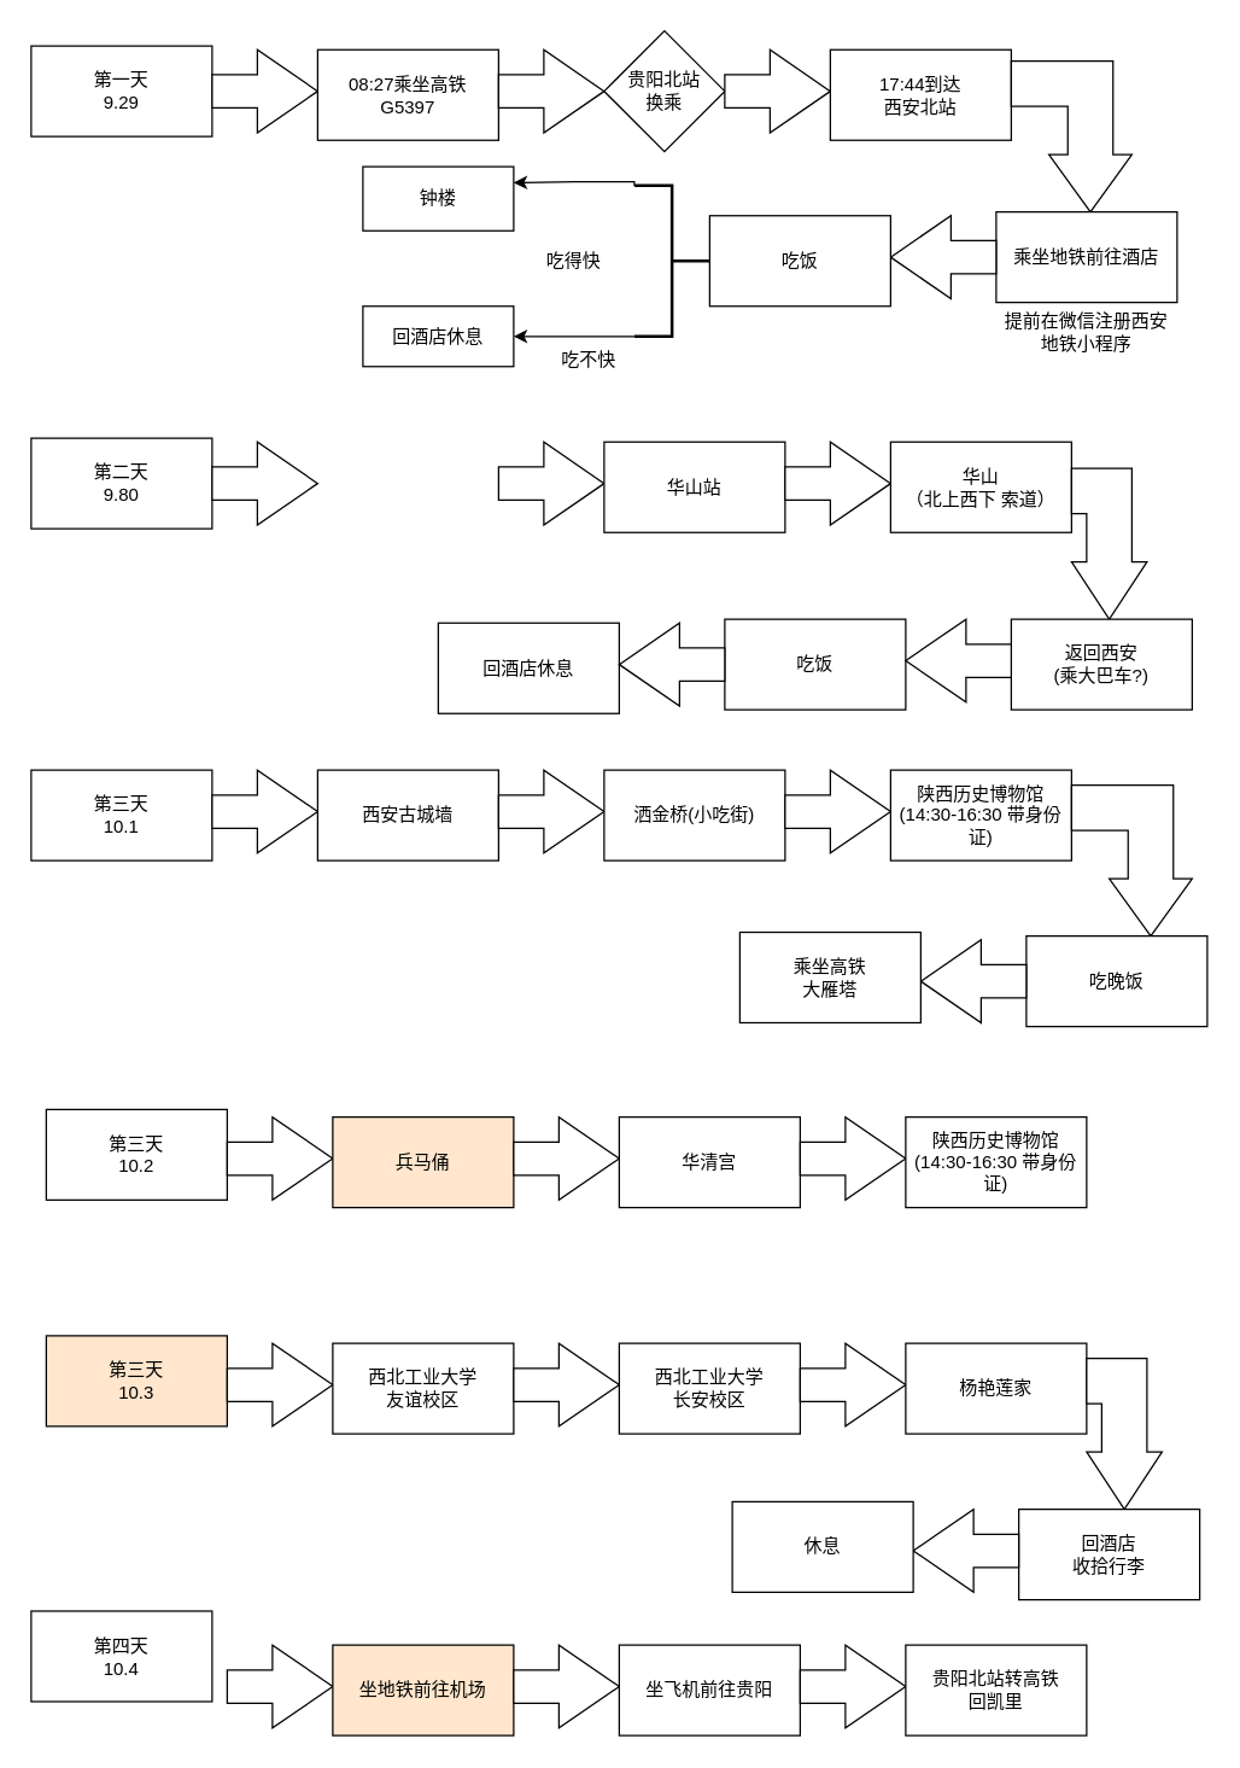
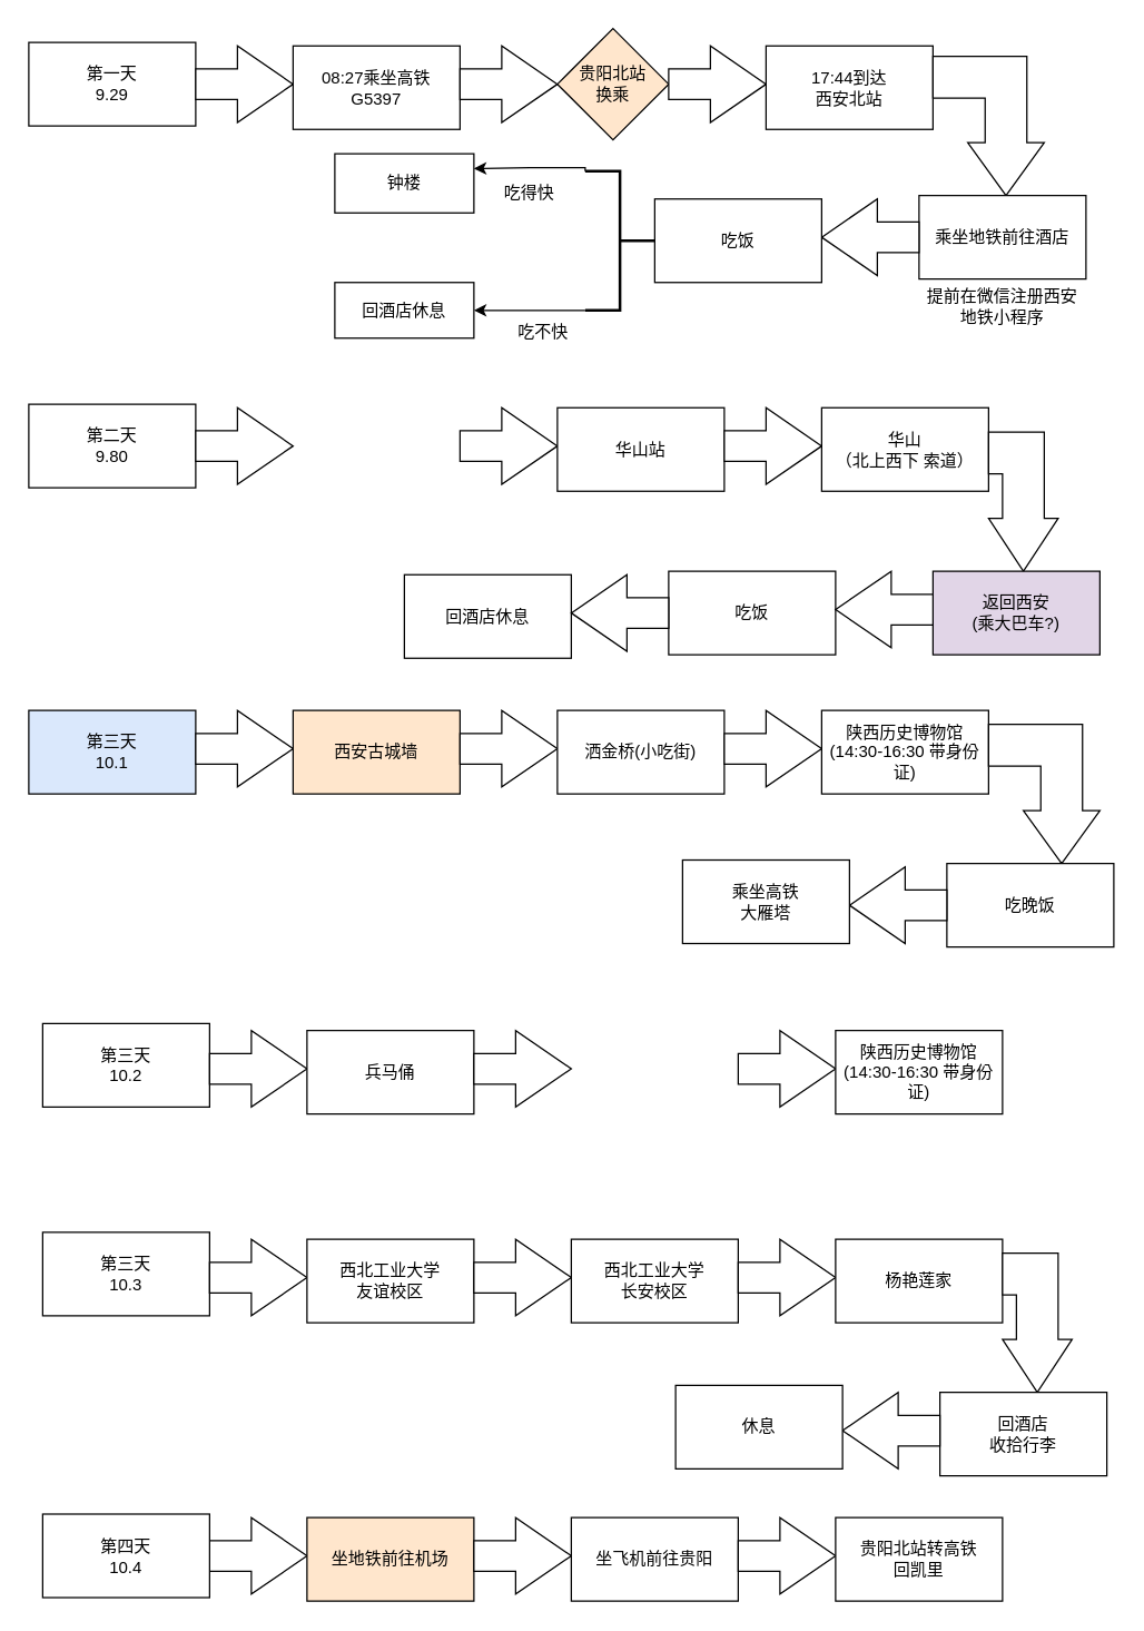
- <mxCell id="6" value="贵阳北站&lt;br&gt;换乘" style="rhombus;whiteSpace=wrap;html=1;labelBackgroundColor=none;" parent="1" vertex="1"><mxGeometry x="400" y="20" width="80" height="80" as="geometry" /></mxCell>
+ <mxCell id="6" value="贵阳北站&lt;br&gt;换乘" style="rhombus;whiteSpace=wrap;html=1;labelBackgroundColor=none;fillColor=#ffe6cc;" parent="1" vertex="1"><mxGeometry x="400" y="20" width="80" height="80" as="geometry" /></mxCell>
- <mxCell id="18" value="吃得快" style="text;html=1;strokeColor=none;fillColor=none;align=center;verticalAlign=middle;whiteSpace=wrap;rounded=0;labelBackgroundColor=none;" parent="1" vertex="1"><mxGeometry x="350" y="157.5" width="60" height="30" as="geometry" /></mxCell>
+ <mxCell id="18" value="吃得快" style="text;html=1;strokeColor=none;fillColor=none;align=center;verticalAlign=middle;whiteSpace=wrap;rounded=0;labelBackgroundColor=none;" parent="1" vertex="1"><mxGeometry x="350" y="122.5" width="60" height="30" as="geometry" /></mxCell>
- <mxCell id="35" value="返回西安&lt;br&gt;(乘大巴车?)" style="rounded=0;whiteSpace=wrap;html=1;labelBackgroundColor=none;" parent="1" vertex="1"><mxGeometry x="670" y="410" width="120" height="60" as="geometry" /></mxCell>
+ <mxCell id="35" value="返回西安&lt;br&gt;(乘大巴车?)" style="rounded=0;whiteSpace=wrap;html=1;labelBackgroundColor=none;fillColor=#e1d5e7;" parent="1" vertex="1"><mxGeometry x="670" y="410" width="120" height="60" as="geometry" /></mxCell>
- <mxCell id="27" value="第三天&lt;br&gt;10.1" style="rounded=0;whiteSpace=wrap;html=1;labelBackgroundColor=none;" parent="1" vertex="1"><mxGeometry x="20" y="510" width="120" height="60" as="geometry" /></mxCell>
+ <mxCell id="27" value="第三天&lt;br&gt;10.1" style="rounded=0;whiteSpace=wrap;html=1;labelBackgroundColor=none;fillColor=#dae8fc;" parent="1" vertex="1"><mxGeometry x="20" y="510" width="120" height="60" as="geometry" /></mxCell>
- <mxCell id="29" value="西安古城墙" style="rounded=0;whiteSpace=wrap;html=1;labelBackgroundColor=none;" parent="1" vertex="1"><mxGeometry x="210" y="510" width="120" height="60" as="geometry" /></mxCell>
+ <mxCell id="29" value="西安古城墙" style="rounded=0;whiteSpace=wrap;html=1;labelBackgroundColor=none;fillColor=#ffe6cc;" parent="1" vertex="1"><mxGeometry x="210" y="510" width="120" height="60" as="geometry" /></mxCell>
- <mxCell id="42" value="兵马俑" style="rounded=0;whiteSpace=wrap;html=1;labelBackgroundColor=none;fillColor=#ffe6cc;" parent="1" vertex="1"><mxGeometry x="220" y="740" width="120" height="60" as="geometry" /></mxCell>
+ <mxCell id="42" value="兵马俑" style="rounded=0;whiteSpace=wrap;html=1;labelBackgroundColor=none;" parent="1" vertex="1"><mxGeometry x="220" y="740" width="120" height="60" as="geometry" /></mxCell>
- <mxCell id="44" value="华清宫" style="rounded=0;whiteSpace=wrap;html=1;labelBackgroundColor=none;" parent="1" vertex="1"><mxGeometry x="410" y="740" width="120" height="60" as="geometry" /></mxCell>
- <mxCell id="47" value="第三天&lt;br&gt;10.3" style="rounded=0;whiteSpace=wrap;html=1;labelBackgroundColor=none;fillColor=#ffe6cc;" parent="1" vertex="1"><mxGeometry x="30" y="885" width="120" height="60" as="geometry" /></mxCell>
+ <mxCell id="47" value="第三天&lt;br&gt;10.3" style="rounded=0;whiteSpace=wrap;html=1;labelBackgroundColor=none;" parent="1" vertex="1"><mxGeometry x="30" y="885" width="120" height="60" as="geometry" /></mxCell>
- <mxCell id="68" value="第四天&lt;br&gt;10.4" style="rounded=0;whiteSpace=wrap;html=1;labelBackgroundColor=none;" vertex="1" parent="1"><mxGeometry x="20" y="1067.5" width="120" height="60" as="geometry" /></mxCell>
+ <mxCell id="68" value="第四天&lt;br&gt;10.4" style="rounded=0;whiteSpace=wrap;html=1;labelBackgroundColor=none;" vertex="1" parent="1"><mxGeometry x="30" y="1087.5" width="120" height="60" as="geometry" /></mxCell>
